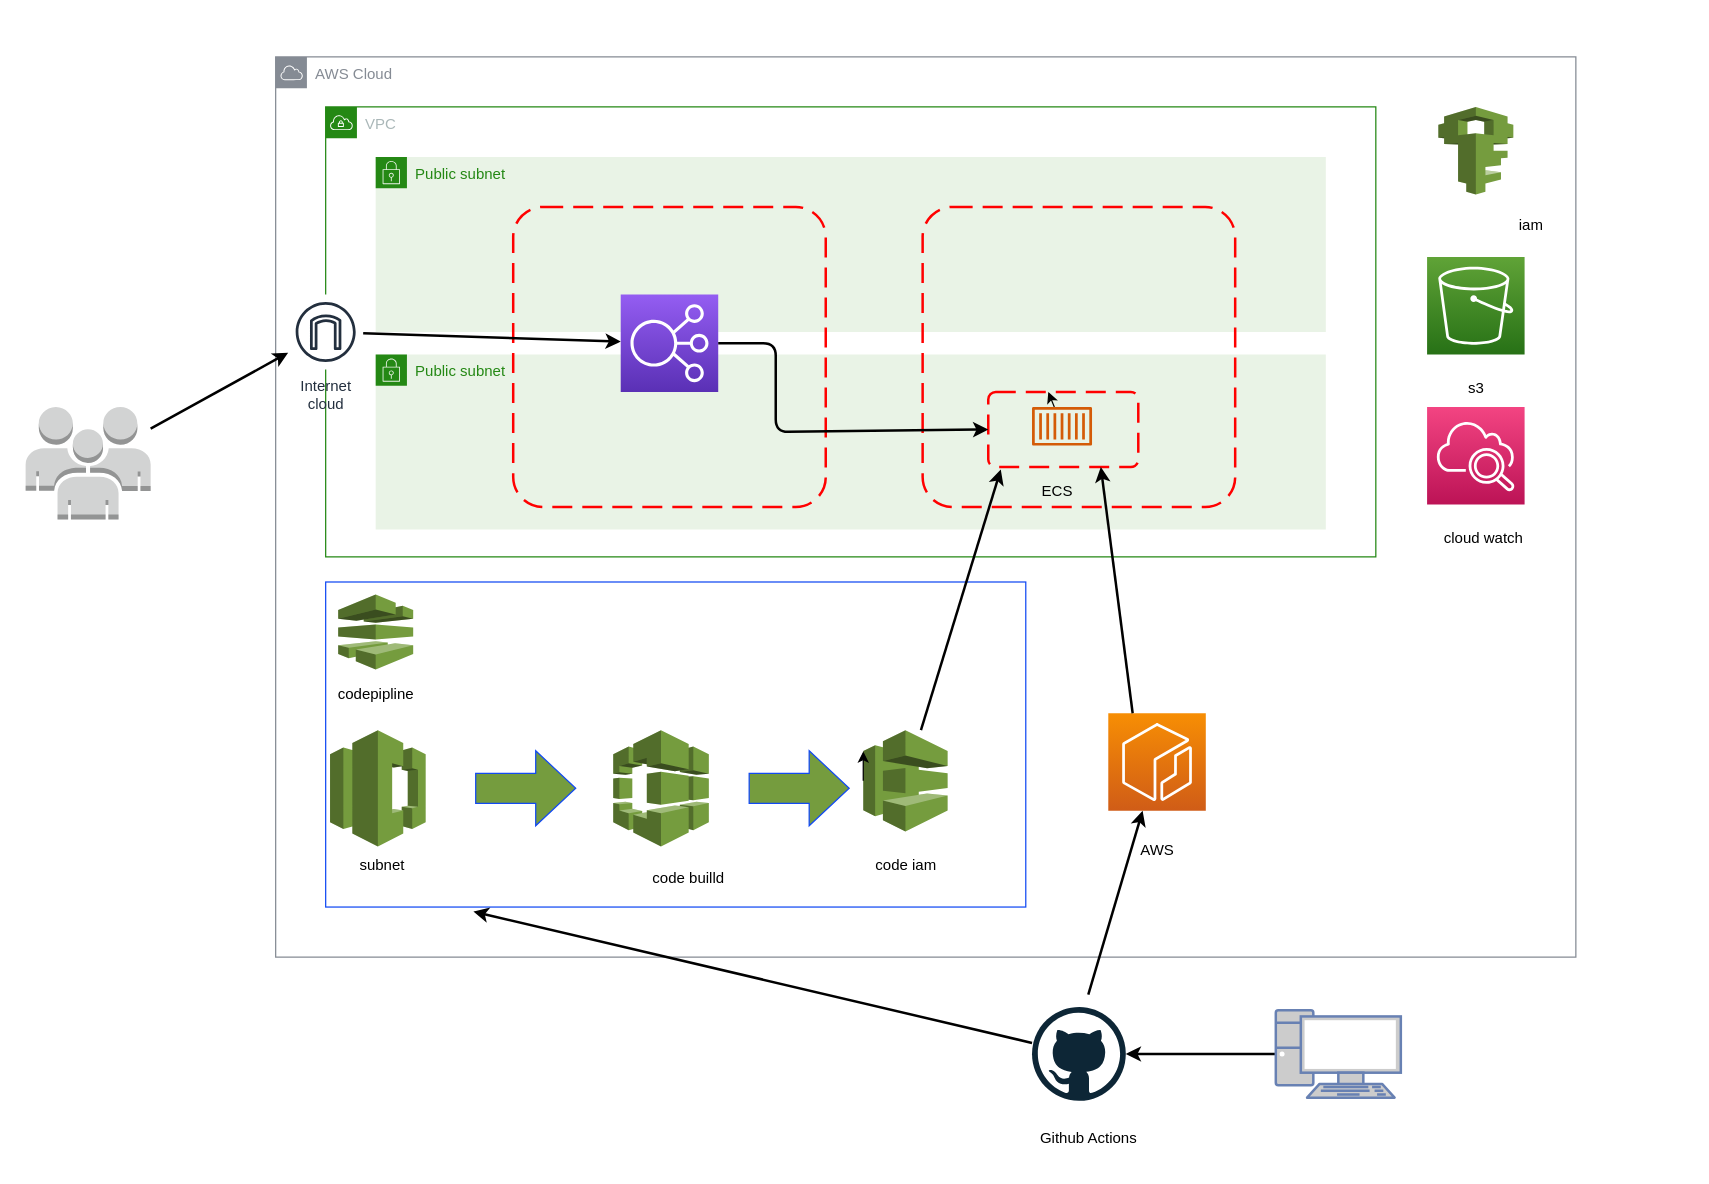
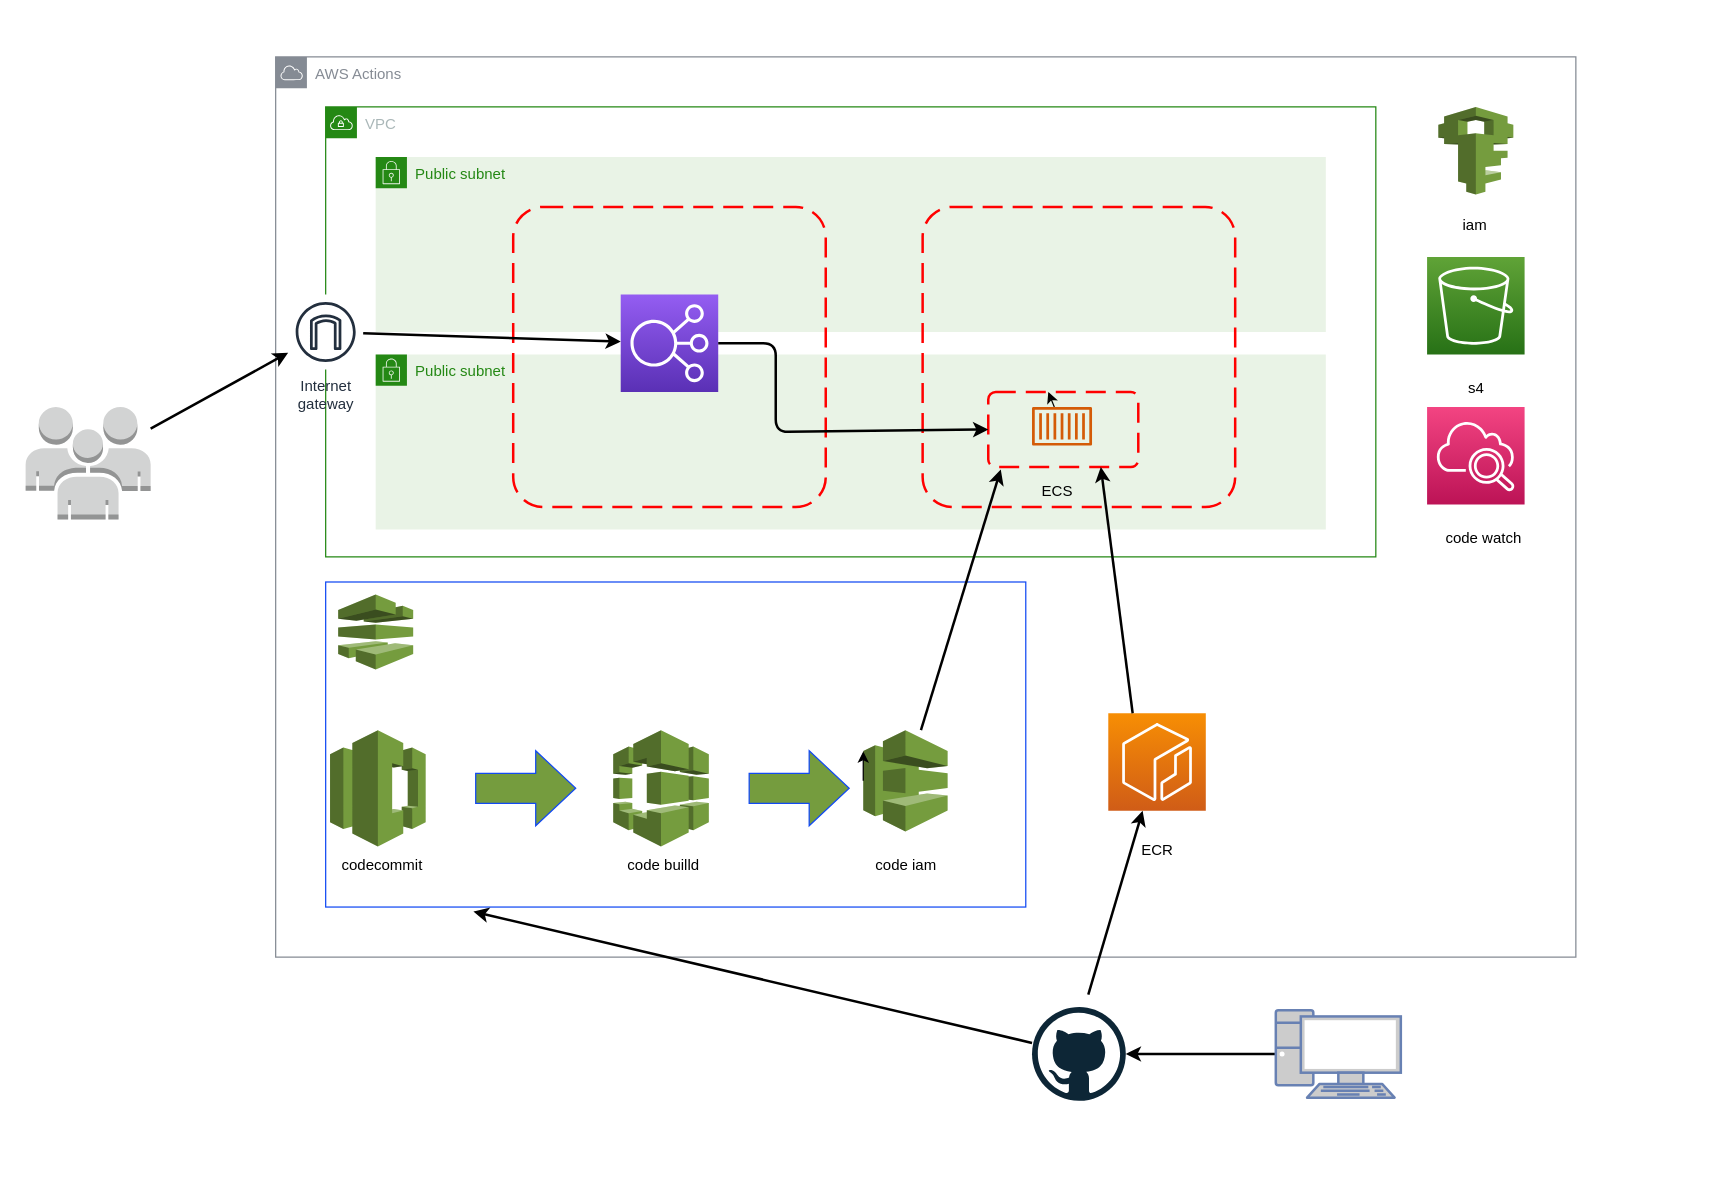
- <mxCell id="4" value="AWS Cloud" style="sketch=0;outlineConnect=0;gradientColor=none;html=1;whiteSpace=wrap;fontSize=12;fontStyle=0;shape=mxgraph.aws4.group;grIcon=mxgraph.aws4.group_aws_cloud;strokeColor=#858B94;fillColor=none;verticalAlign=top;align=left;spacingLeft=30;fontColor=#858B94;dashed=0;" vertex="1" parent="1"><mxGeometry x="220" y="45" width="1040" height="720" as="geometry" /></mxCell>
+ <mxCell id="4" value="AWS Actions" style="sketch=0;outlineConnect=0;gradientColor=none;html=1;whiteSpace=wrap;fontSize=12;fontStyle=0;shape=mxgraph.aws4.group;grIcon=mxgraph.aws4.group_aws_cloud;strokeColor=#858B94;fillColor=none;verticalAlign=top;align=left;spacingLeft=30;fontColor=#858B94;dashed=0;" vertex="1" parent="1"><mxGeometry x="220" y="45" width="1040" height="720" as="geometry" /></mxCell>
- <mxCell id="23" value="iam" style="text;html=1;align=center;verticalAlign=middle;resizable=0;points=[];autosize=1;strokeColor=none;fillColor=none;fontColor=#000000;" vertex="1" parent="1"><mxGeometry x="1204" y="165" width="40" height="30" as="geometry" /></mxCell>
+ <mxCell id="23" value="iam" style="text;html=1;align=center;verticalAlign=middle;resizable=0;points=[];autosize=1;strokeColor=none;fillColor=none;fontColor=#000000;" vertex="1" parent="1"><mxGeometry x="1159" y="165" width="40" height="30" as="geometry" /></mxCell>
- <mxCell id="21" value="s3" style="text;html=1;align=center;verticalAlign=middle;resizable=0;points=[];autosize=1;strokeColor=none;fillColor=none;fontColor=#000000;" vertex="1" parent="1"><mxGeometry x="1160" y="295" width="40" height="30" as="geometry" /></mxCell>
+ <mxCell id="21" value="s4" style="text;html=1;align=center;verticalAlign=middle;resizable=0;points=[];autosize=1;strokeColor=none;fillColor=none;fontColor=#000000;" vertex="1" parent="1"><mxGeometry x="1160" y="295" width="40" height="30" as="geometry" /></mxCell>
- <mxCell id="44" value="Internet&#10;cloud" style="sketch=0;outlineConnect=0;fontColor=#232F3E;gradientColor=none;strokeColor=#232F3E;fillColor=#ffffff;dashed=0;verticalLabelPosition=bottom;verticalAlign=top;align=center;html=1;fontSize=12;fontStyle=0;aspect=fixed;shape=mxgraph.aws4.resourceIcon;resIcon=mxgraph.aws4.internet_gateway;" vertex="1" parent="1"><mxGeometry x="230" y="235" width="60" height="60" as="geometry" /></mxCell>
+ <mxCell id="44" value="Internet&#10;gateway" style="sketch=0;outlineConnect=0;fontColor=#232F3E;gradientColor=none;strokeColor=#232F3E;fillColor=#ffffff;dashed=0;verticalLabelPosition=bottom;verticalAlign=top;align=center;html=1;fontSize=12;fontStyle=0;aspect=fixed;shape=mxgraph.aws4.resourceIcon;resIcon=mxgraph.aws4.internet_gateway;" vertex="1" parent="1"><mxGeometry x="230" y="235" width="60" height="60" as="geometry" /></mxCell>
- <mxCell id="25" value="cloud watch" style="text;html=1;align=center;verticalAlign=middle;resizable=0;points=[];autosize=1;strokeColor=none;fillColor=none;fontColor=#000000;" vertex="1" parent="1"><mxGeometry x="1141" y="415" width="90" height="30" as="geometry" /></mxCell>
+ <mxCell id="25" value="code watch" style="text;html=1;align=center;verticalAlign=middle;resizable=0;points=[];autosize=1;strokeColor=none;fillColor=none;fontColor=#000000;" vertex="1" parent="1"><mxGeometry x="1141" y="415" width="90" height="30" as="geometry" /></mxCell>
- <mxCell id="17" value="codepipline" style="text;html=1;align=center;verticalAlign=middle;resizable=0;points=[];autosize=1;strokeColor=none;fillColor=none;fontColor=#000000;" vertex="1" parent="1"><mxGeometry x="260" y="540" width="80" height="30" as="geometry" /></mxCell>
- <mxCell id="19" value="AWS" style="text;html=1;align=center;verticalAlign=middle;resizable=0;points=[];autosize=1;strokeColor=none;fillColor=none;fontColor=#000000;" vertex="1" parent="1"><mxGeometry x="900" y="665" width="50" height="30" as="geometry" /></mxCell>
+ <mxCell id="19" value="ECR" style="text;html=1;align=center;verticalAlign=middle;resizable=0;points=[];autosize=1;strokeColor=none;fillColor=none;fontColor=#000000;" vertex="1" parent="1"><mxGeometry x="900" y="665" width="50" height="30" as="geometry" /></mxCell>
- <mxCell id="32" value="subnet" style="text;html=1;align=center;verticalAlign=middle;resizable=0;points=[];autosize=1;strokeColor=none;fillColor=none;fontColor=#000000;" vertex="1" parent="1"><mxGeometry x="260" y="676.5" width="90" height="30" as="geometry" /></mxCell>
+ <mxCell id="32" value="codecommit" style="text;html=1;align=center;verticalAlign=middle;resizable=0;points=[];autosize=1;strokeColor=none;fillColor=none;fontColor=#000000;" vertex="1" parent="1"><mxGeometry x="260" y="676.5" width="90" height="30" as="geometry" /></mxCell>
- <mxCell id="36" value="code builld" style="text;html=1;align=center;verticalAlign=middle;resizable=0;points=[];autosize=1;strokeColor=none;fillColor=none;fontColor=#000000;" vertex="1" parent="1"><mxGeometry x="510" y="686.5" width="80" height="30" as="geometry" /></mxCell>
+ <mxCell id="36" value="code builld" style="text;html=1;align=center;verticalAlign=middle;resizable=0;points=[];autosize=1;strokeColor=none;fillColor=none;fontColor=#000000;" vertex="1" parent="1"><mxGeometry x="490" y="676.5" width="80" height="30" as="geometry" /></mxCell>
- <mxCell id="29" value="Github Actions" style="text;html=1;align=center;verticalAlign=middle;resizable=0;points=[];autosize=1;strokeColor=none;fillColor=none;fontColor=#000000;" vertex="1" parent="1"><mxGeometry x="820" y="895" width="100" height="30" as="geometry" /></mxCell>
